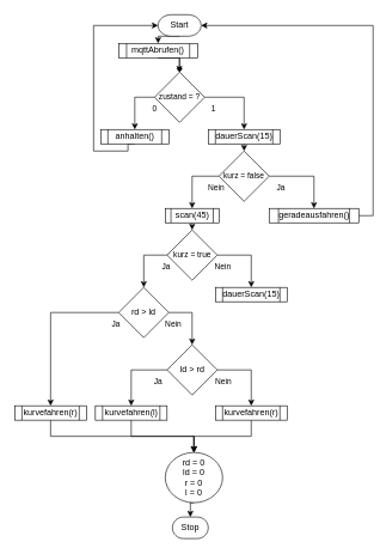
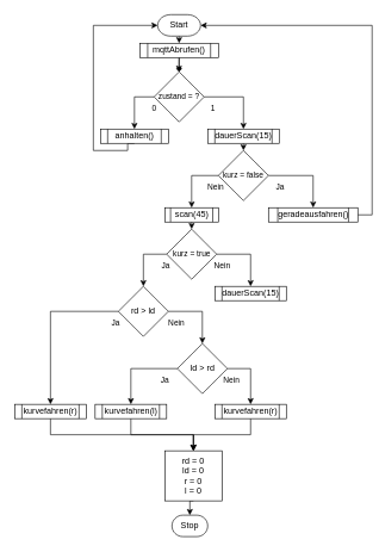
- <mxCell id="49" value="mqttAbrufen()" style="shape=process;whiteSpace=wrap;html=1;backgroundOutline=1;rounded=0;strokeColor=default;strokeWidth=1;" parent="1" vertex="1"><mxGeometry x="165" y="60" width="110" height="20" as="geometry" /></mxCell>
+ <mxCell id="49" value="mqttAbrufen()" style="shape=process;whiteSpace=wrap;html=1;backgroundOutline=1;rounded=0;strokeColor=default;strokeWidth=1;" parent="1" vertex="1"><mxGeometry x="195" y="60" width="110" height="20" as="geometry" /></mxCell>
- <mxCell id="39" value="ld &amp;gt; rd" style="strokeWidth=1;html=1;shape=mxgraph.flowchart.decision;whiteSpace=wrap;rounded=1;strokeColor=default;" parent="1" vertex="1"><mxGeometry x="232.5" y="480" width="70" height="70" as="geometry" /></mxCell>
+ <mxCell id="39" value="ld &amp;gt; rd" style="strokeWidth=1;html=1;shape=mxgraph.flowchart.decision;whiteSpace=wrap;rounded=1;strokeColor=default;" parent="1" vertex="1"><mxGeometry x="247.5" y="480" width="70" height="70" as="geometry" /></mxCell>
- <mxCell id="47" value="rd = 0&lt;br&gt;ld = 0&lt;br&gt;r = 0&lt;br&gt;l = 0" style="ellipse;whiteSpace=wrap;html=1;absoluteArcSize=1;arcSize=14;strokeWidth=1;" parent="1" vertex="1"><mxGeometry x="230" y="630" width="80" height="70" as="geometry" /></mxCell>
+ <mxCell id="47" value="rd = 0&lt;br&gt;ld = 0&lt;br&gt;r = 0&lt;br&gt;l = 0" style="rounded=0;whiteSpace=wrap;html=1;absoluteArcSize=1;arcSize=14;strokeWidth=1;" parent="1" vertex="1"><mxGeometry x="230" y="630" width="80" height="70" as="geometry" /></mxCell>
